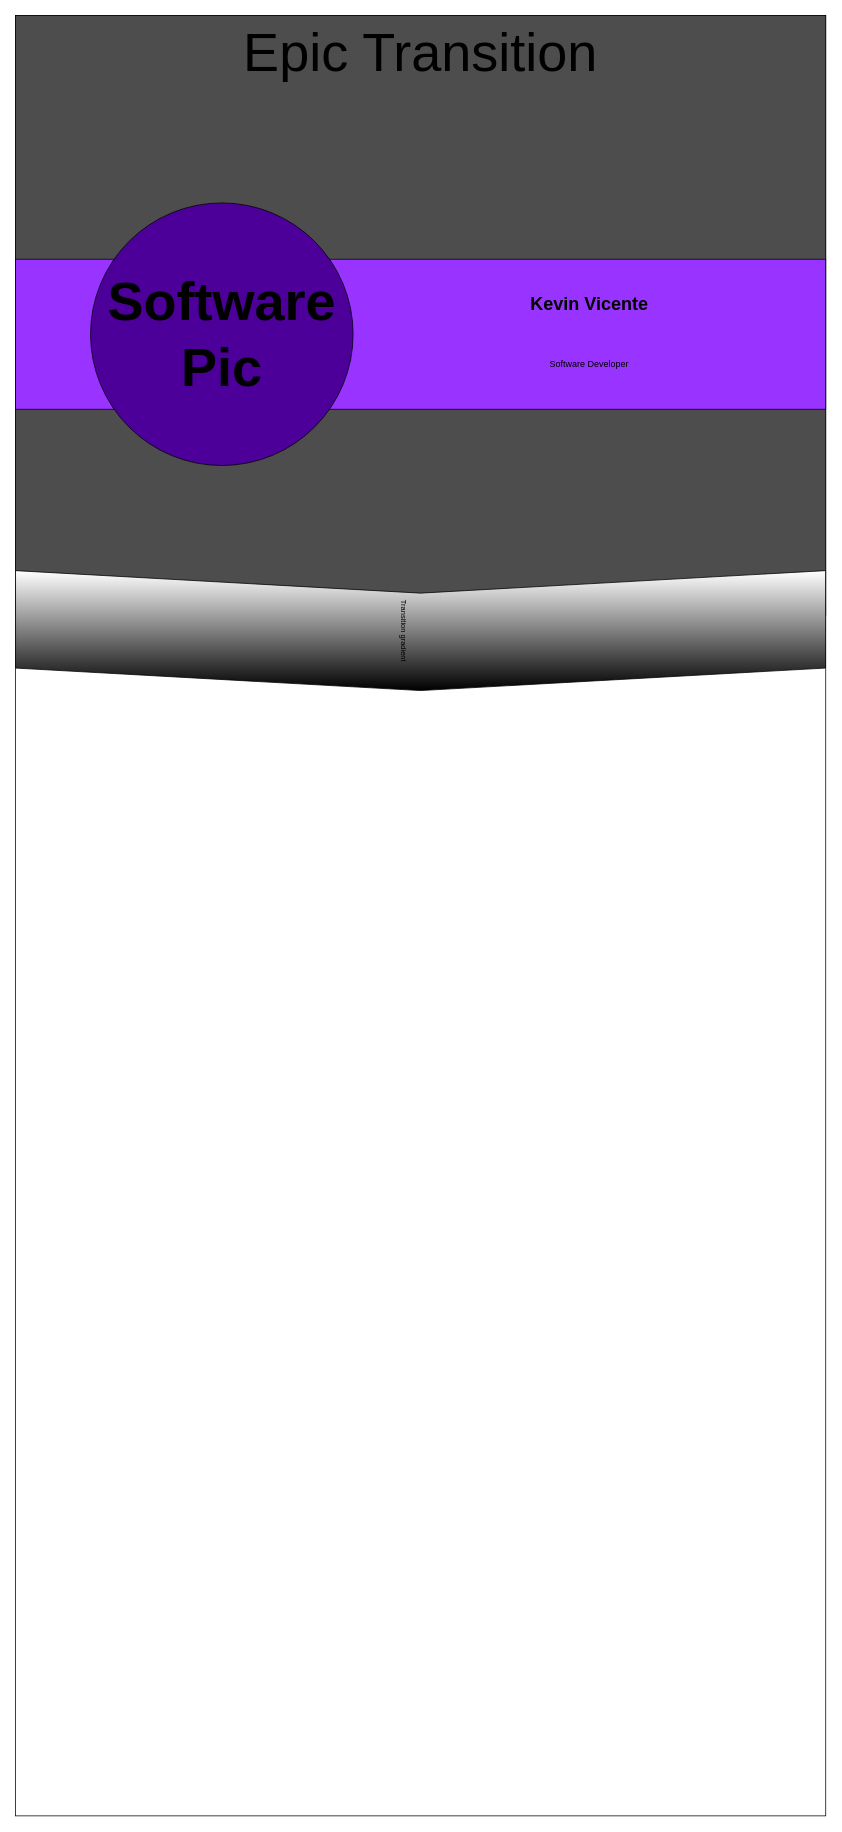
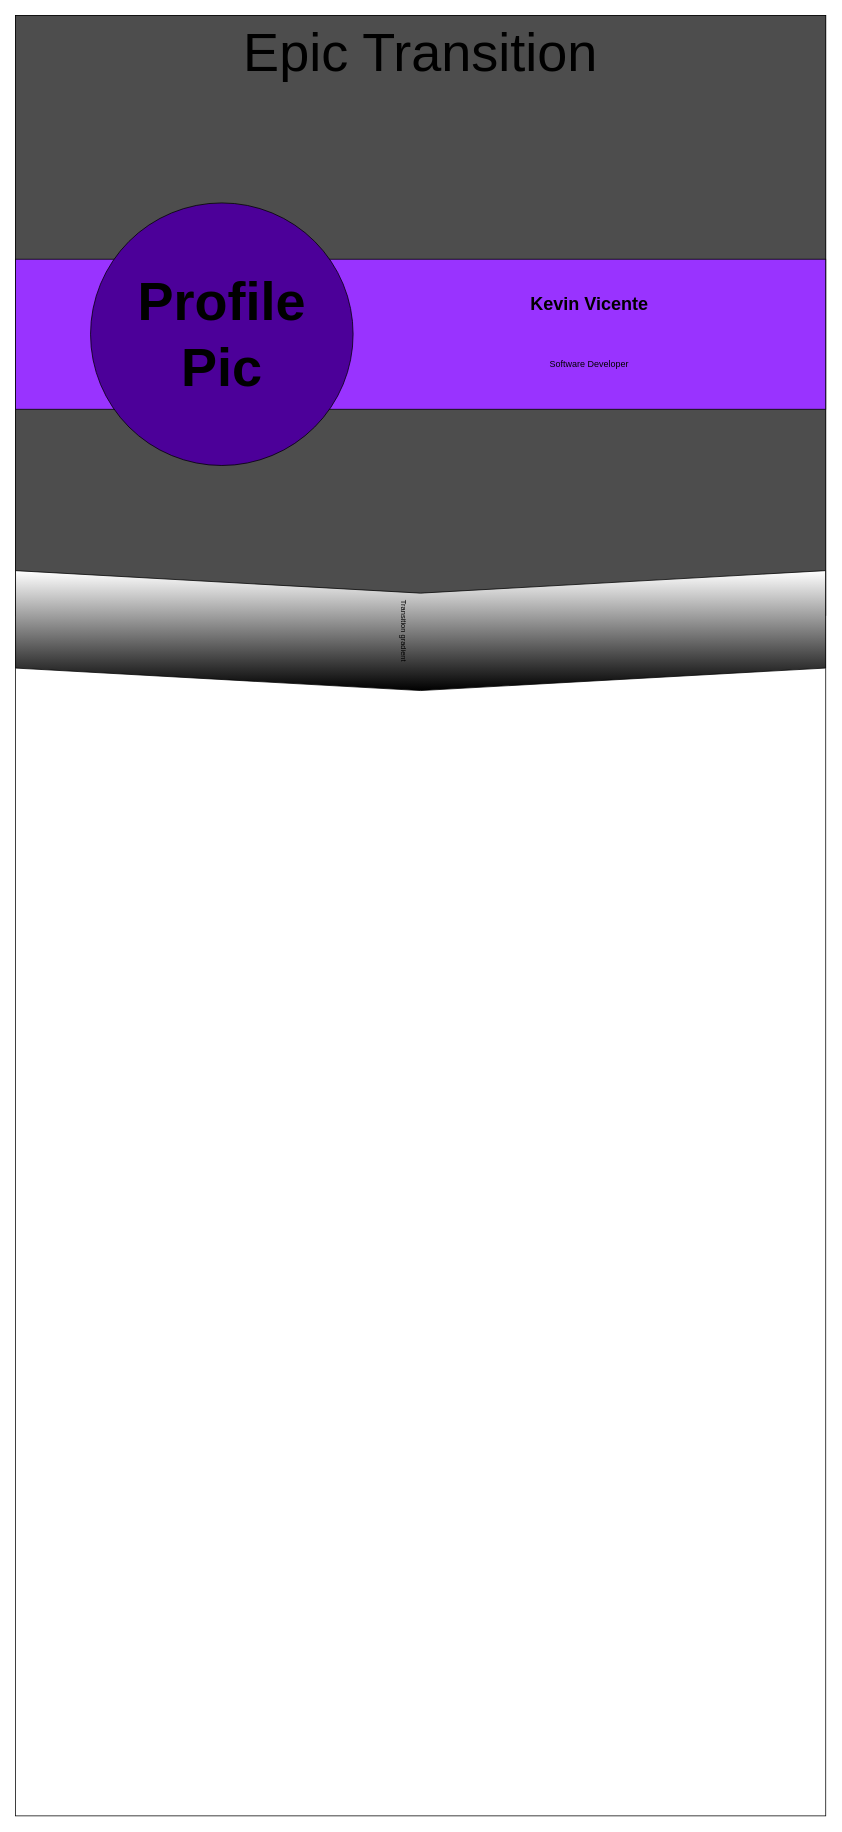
- <mxCell id="5" value="&lt;h1&gt;&lt;font style=&quot;font-size: 72px&quot;&gt;Software Pic&lt;/font&gt;&lt;/h1&gt;" style="ellipse;whiteSpace=wrap;html=1;aspect=fixed;fillColor=#4C0099;" vertex="1" parent="1"><mxGeometry x="120" y="270" width="350" height="350" as="geometry" /></mxCell>
+ <mxCell id="5" value="&lt;h1&gt;&lt;font style=&quot;font-size: 72px&quot;&gt;Profile Pic&lt;/font&gt;&lt;/h1&gt;" style="ellipse;whiteSpace=wrap;html=1;aspect=fixed;fillColor=#4C0099;" vertex="1" parent="1"><mxGeometry x="120" y="270" width="350" height="350" as="geometry" /></mxCell>
